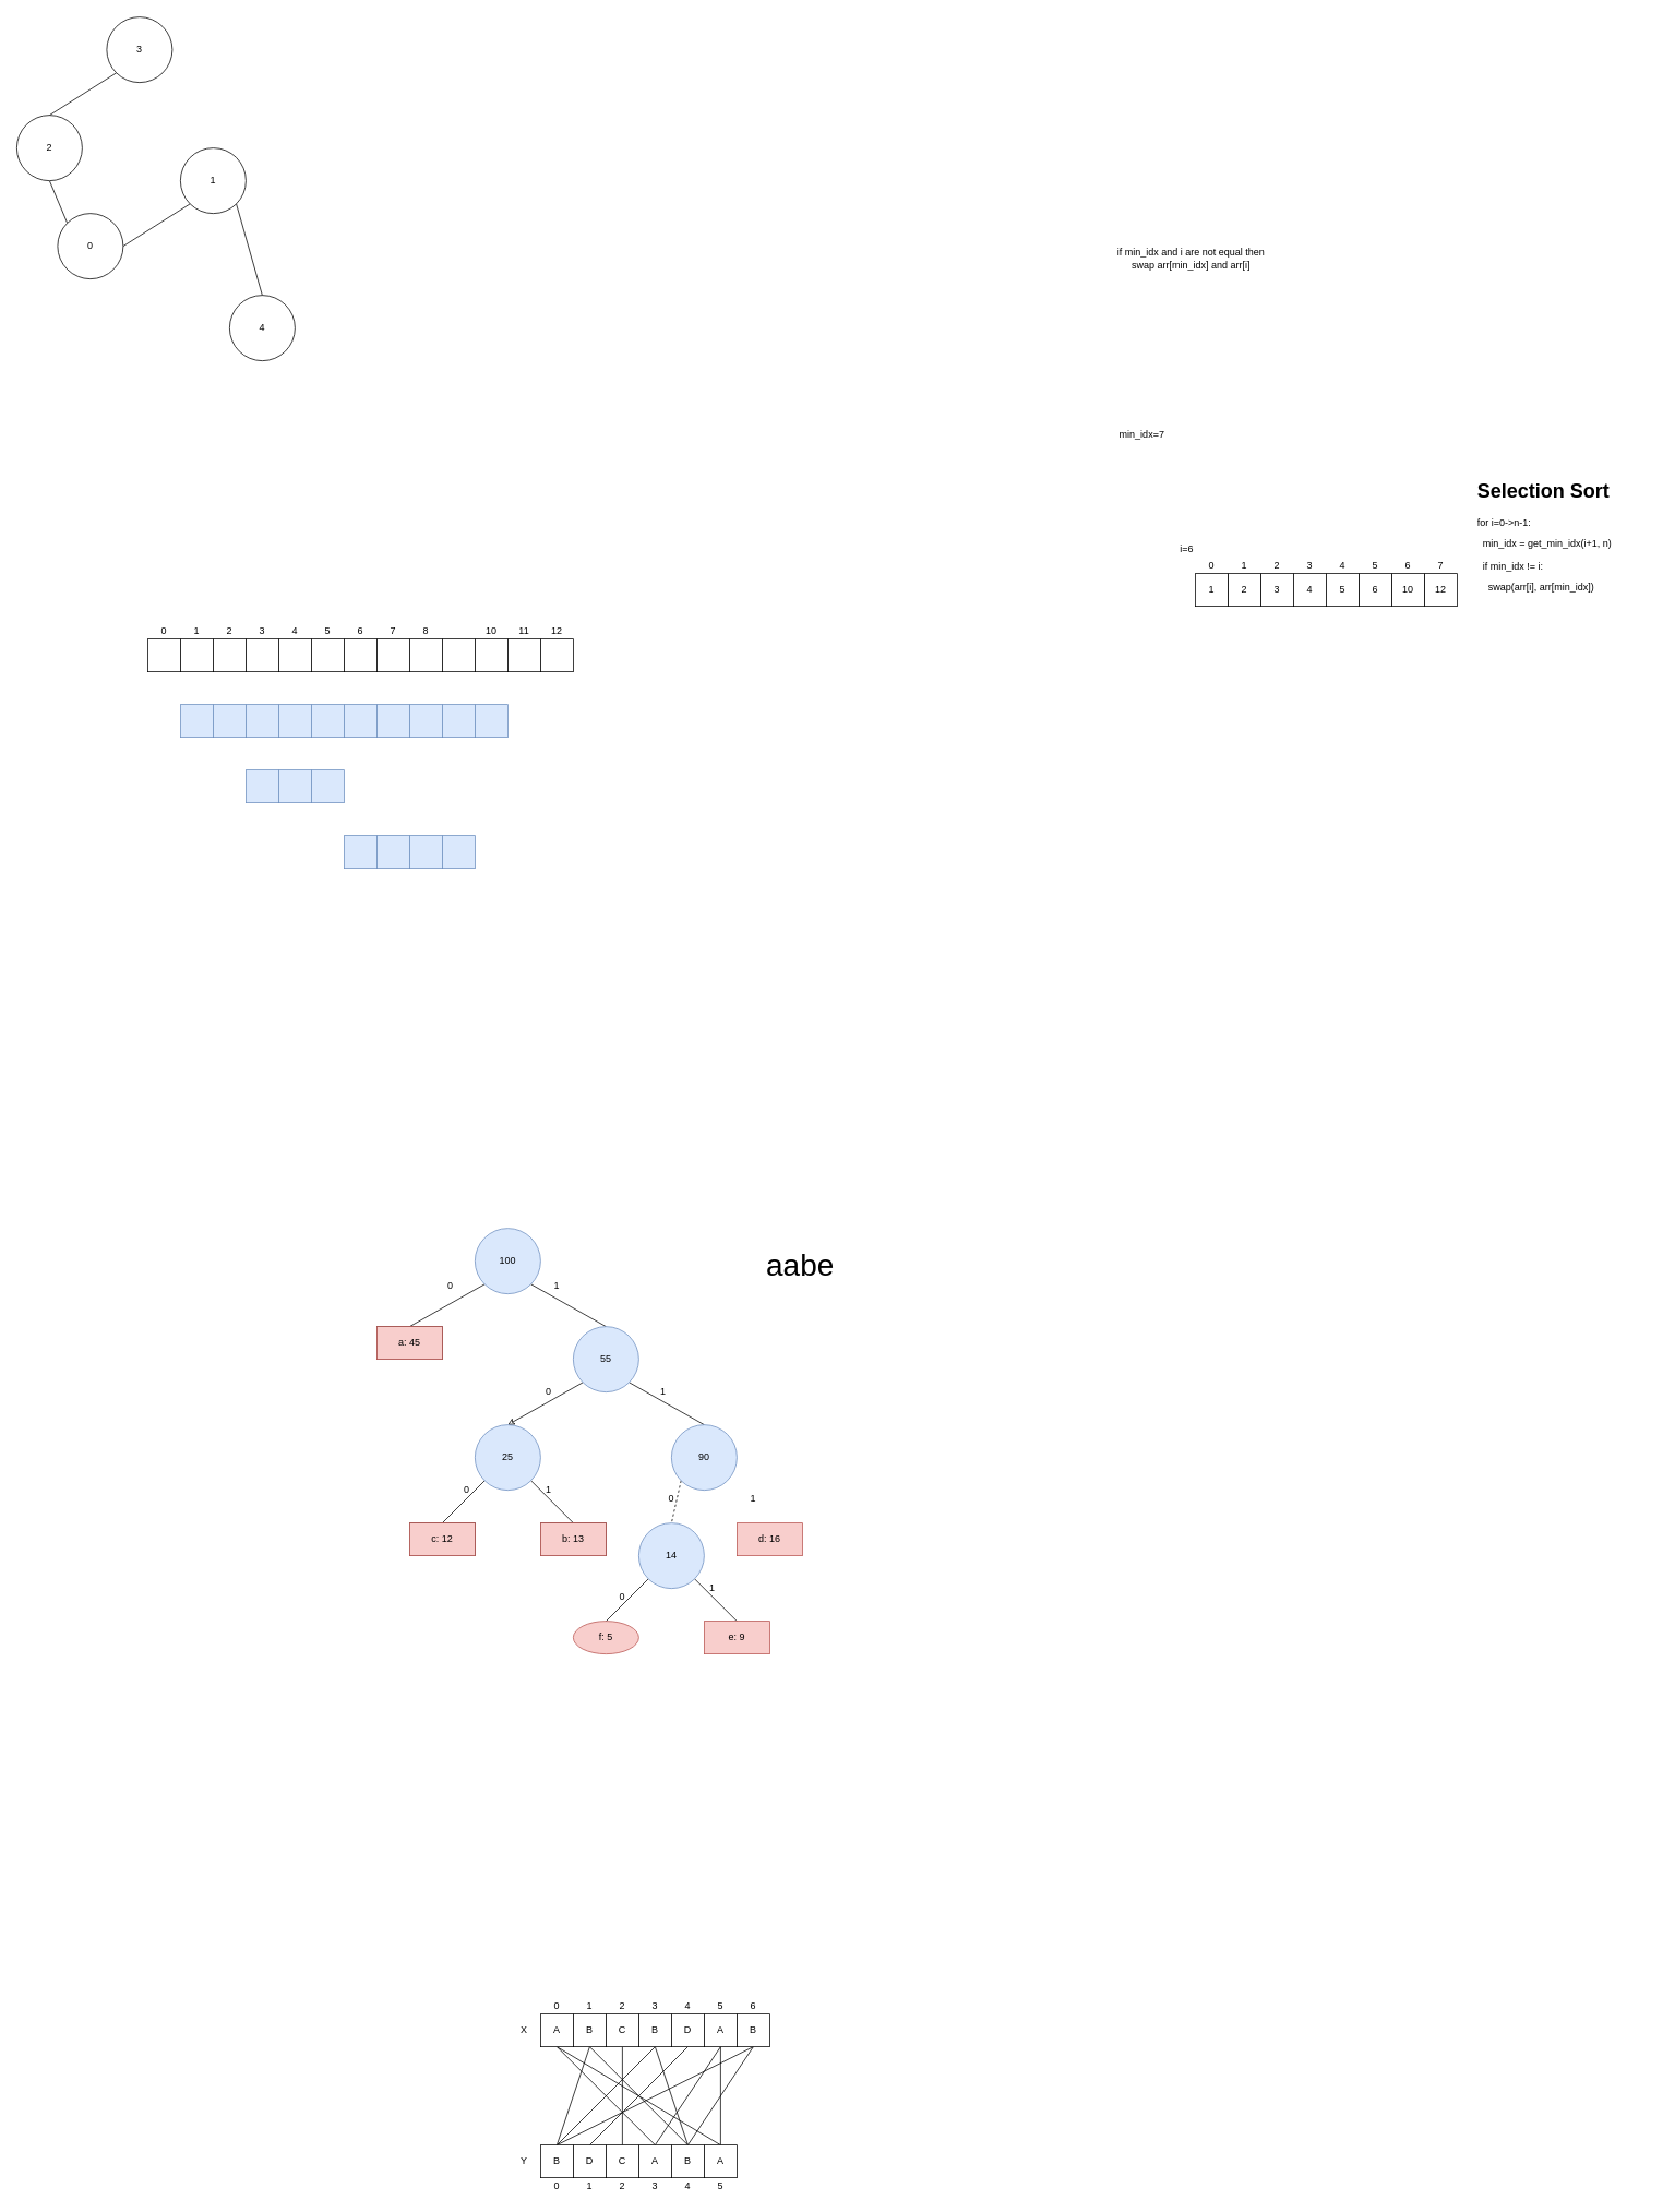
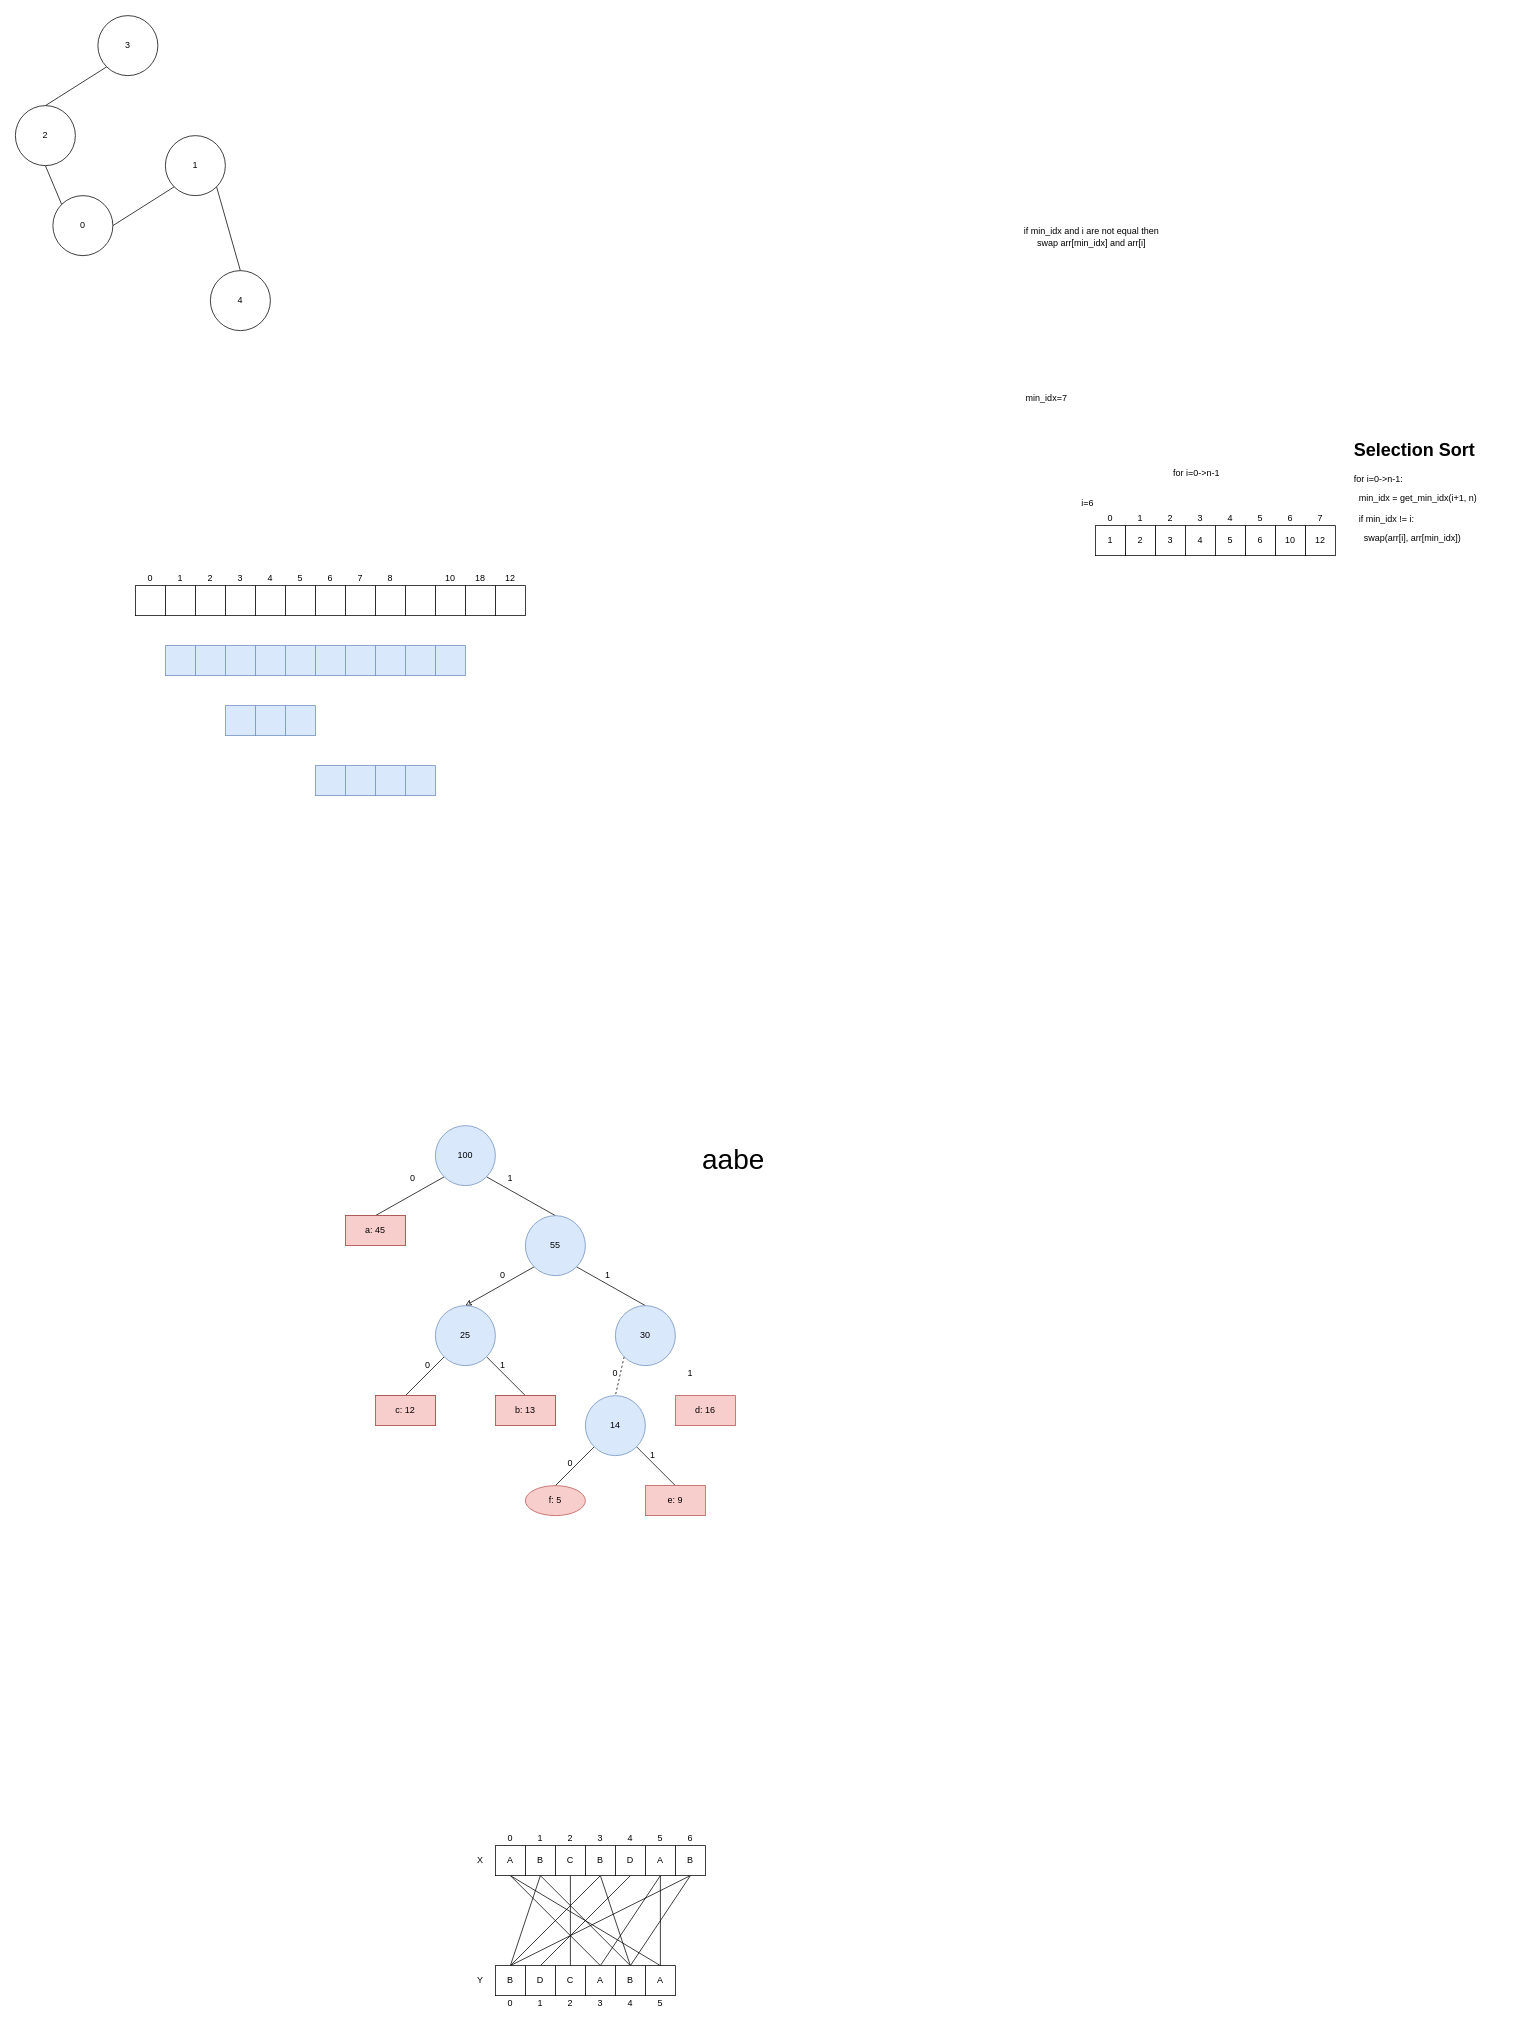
+ <mxCell id="140" value="for i=0-&amp;gt;n-1" style="text;html=1;strokeColor=none;fillColor=none;align=center;verticalAlign=middle;whiteSpace=wrap;rounded=0;" parent="1" vertex="1"><mxGeometry x="1550" y="620" width="90" height="20" as="geometry" /></mxCell>
- <mxCell id="34" value="11" style="text;html=1;strokeColor=none;fillColor=none;align=center;verticalAlign=middle;whiteSpace=wrap;rounded=0;" parent="1" vertex="1"><mxGeometry x="620" y="760" width="40" height="20" as="geometry" /></mxCell>
+ <mxCell id="34" value="18" style="text;html=1;strokeColor=none;fillColor=none;align=center;verticalAlign=middle;whiteSpace=wrap;rounded=0;" parent="1" vertex="1"><mxGeometry x="620" y="760" width="40" height="20" as="geometry" /></mxCell>
- <mxCell id="64" value="90" style="ellipse;whiteSpace=wrap;html=1;aspect=fixed;fillColor=#dae8fc;strokeColor=#6c8ebf;" parent="1" vertex="1"><mxGeometry x="820" y="1740" width="80" height="80" as="geometry" /></mxCell>
+ <mxCell id="64" value="30" style="ellipse;whiteSpace=wrap;html=1;aspect=fixed;fillColor=#dae8fc;strokeColor=#6c8ebf;" parent="1" vertex="1"><mxGeometry x="820" y="1740" width="80" height="80" as="geometry" /></mxCell>
